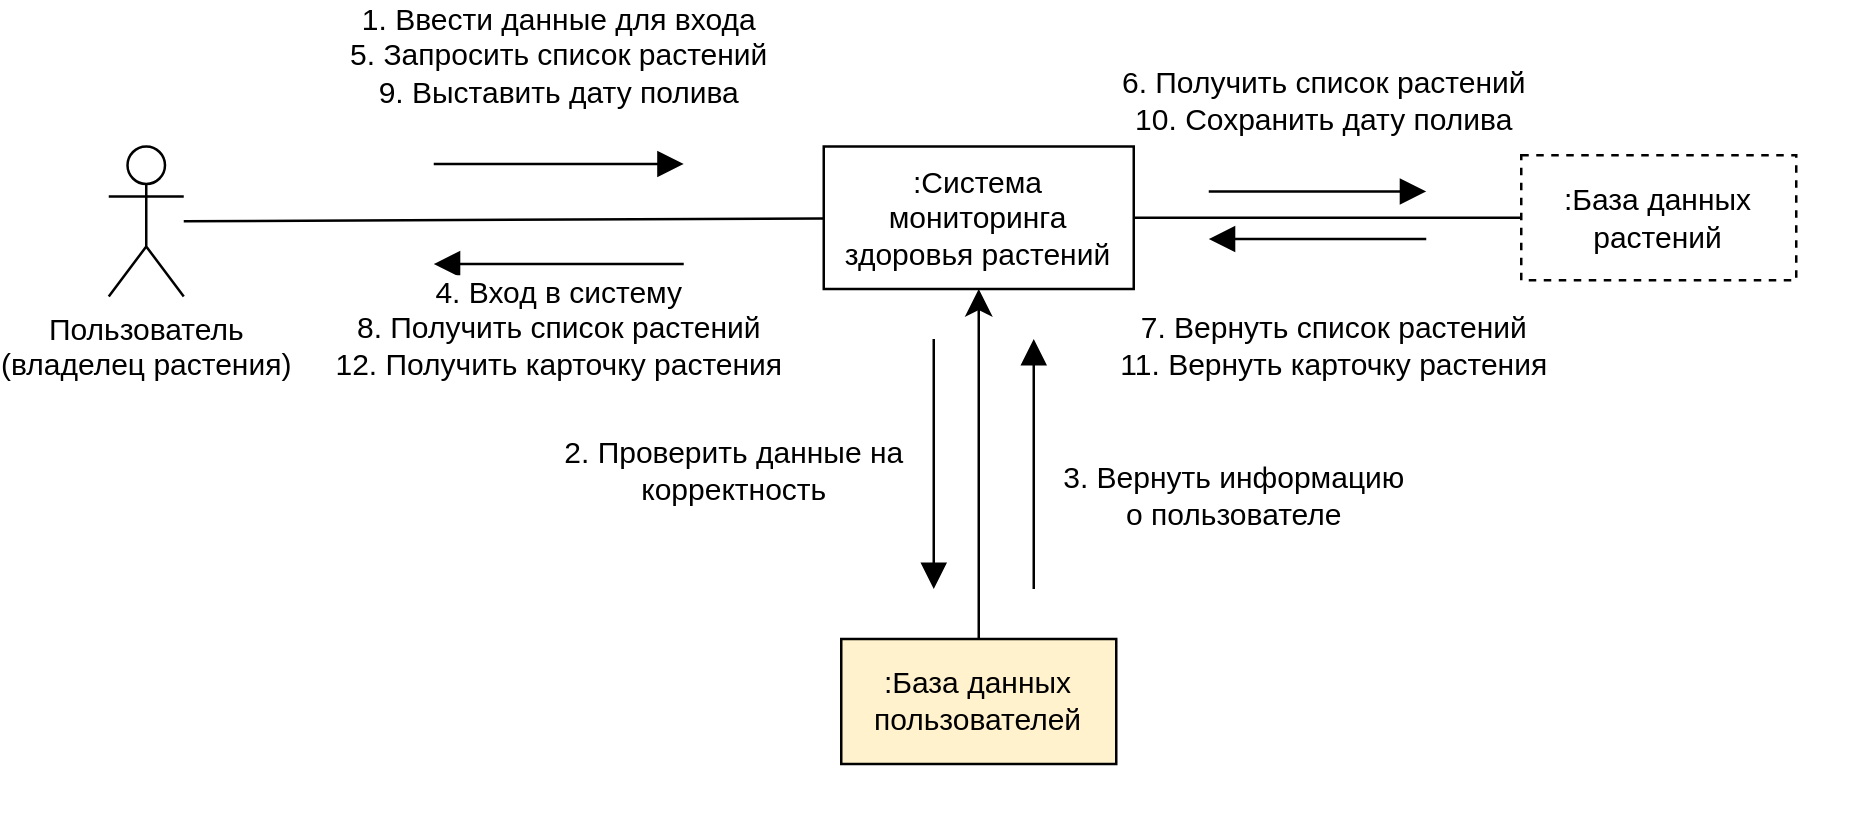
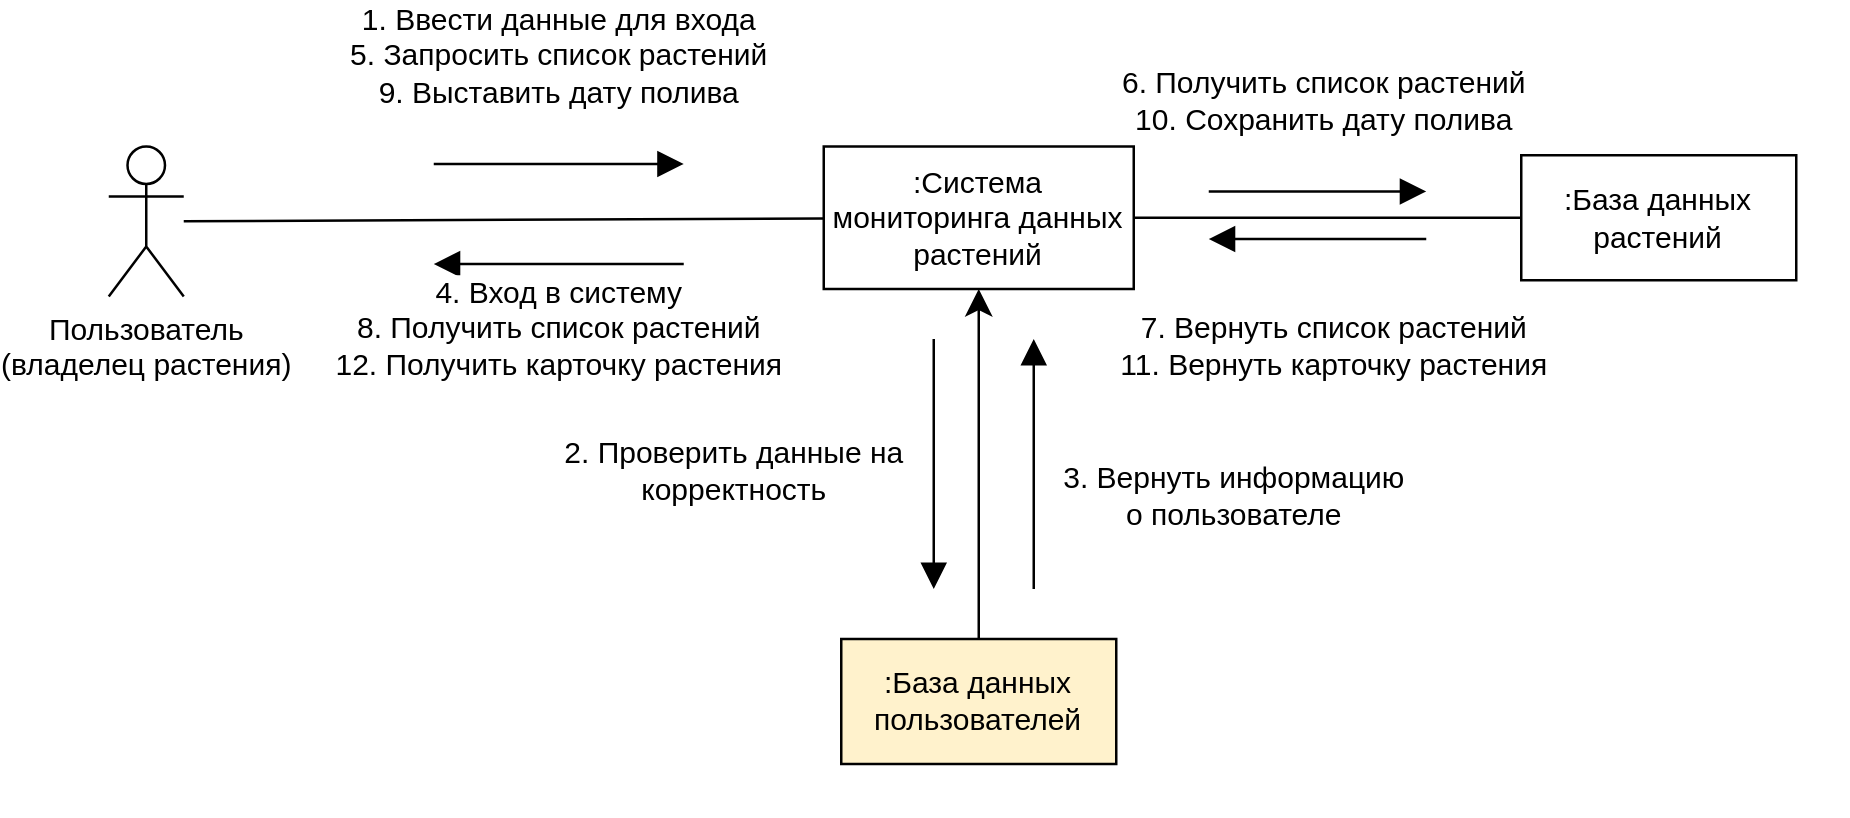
- <mxCell id="4" value=":База данных растений" style="html=1;whiteSpace=wrap;dashed=1;" parent="1" vertex="1"><mxGeometry x="585" y="23.5" width="110" height="50" as="geometry" /></mxCell>
+ <mxCell id="4" value=":База данных растений" style="html=1;whiteSpace=wrap;" parent="1" vertex="1"><mxGeometry x="585" y="23.5" width="110" height="50" as="geometry" /></mxCell>
- <mxCell id="6" value=":Система мониторинга здоровья растений" style="html=1;whiteSpace=wrap;" parent="1" vertex="1"><mxGeometry x="306" y="20" width="124" height="57" as="geometry" /></mxCell>
+ <mxCell id="6" value=":Система мониторинга данных растений" style="html=1;whiteSpace=wrap;" parent="1" vertex="1"><mxGeometry x="306" y="20" width="124" height="57" as="geometry" /></mxCell>
